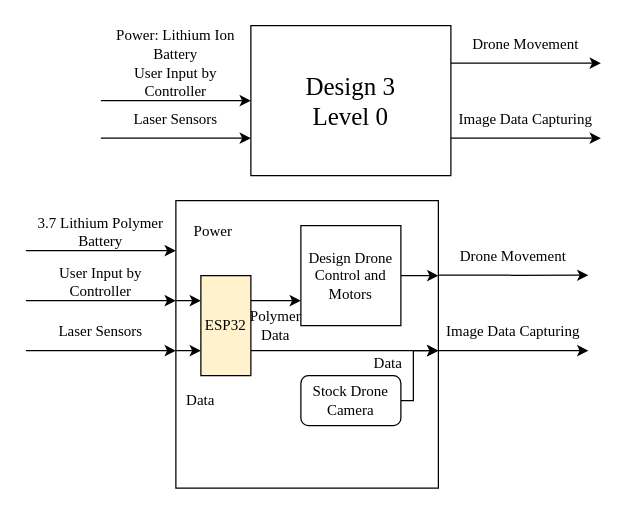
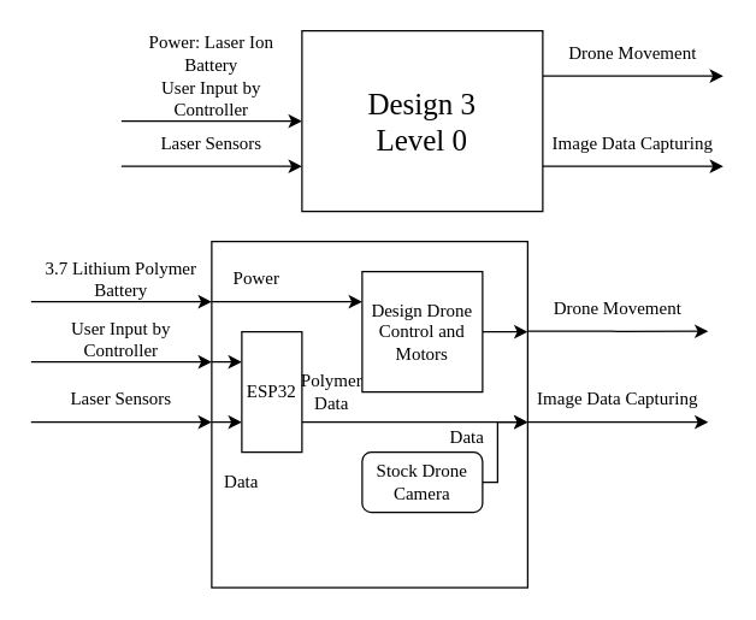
- <mxCell id="8" value="Power: Lithium Ion Battery" style="text;html=1;strokeColor=none;fillColor=none;align=center;verticalAlign=middle;whiteSpace=wrap;rounded=0;fontFamily=Times New Roman;fontSize=12;" parent="1" vertex="1"><mxGeometry x="80" y="20" width="120" height="30" as="geometry" /></mxCell>
+ <mxCell id="8" value="Power: Laser Ion Battery" style="text;html=1;strokeColor=none;fillColor=none;align=center;verticalAlign=middle;whiteSpace=wrap;rounded=0;fontFamily=Times New Roman;fontSize=12;" parent="1" vertex="1"><mxGeometry x="80" y="20" width="120" height="30" as="geometry" /></mxCell>
+ <mxCell id="29" style="edgeStyle=orthogonalEdgeStyle;rounded=0;orthogonalLoop=1;jettySize=auto;html=1;exitX=1;exitY=1;exitDx=0;exitDy=0;entryX=0;entryY=0.25;entryDx=0;entryDy=0;fontFamily=Times New Roman;" parent="1" source="30" target="26" edge="1"><mxGeometry relative="1" as="geometry"><Array as="points"><mxPoint x="170" y="200" /><mxPoint x="170" y="200" /></Array></mxGeometry></mxCell>
- <mxCell id="23" style="edgeStyle=orthogonalEdgeStyle;rounded=0;orthogonalLoop=1;jettySize=auto;html=1;exitX=1;exitY=0.25;exitDx=0;exitDy=0;entryX=0;entryY=0.75;entryDx=0;entryDy=0;fontFamily=Times New Roman;" parent="1" source="24" target="26" edge="1"><mxGeometry relative="1" as="geometry" /></mxCell>
- <mxCell id="24" value="ESP32" style="rounded=0;whiteSpace=wrap;html=1;fontFamily=Times New Roman;fillColor=#fff2cc;" parent="1" vertex="1"><mxGeometry x="160" y="220" width="40" height="80" as="geometry" /></mxCell>
+ <mxCell id="24" value="ESP32" style="rounded=0;whiteSpace=wrap;html=1;fontFamily=Times New Roman;" parent="1" vertex="1"><mxGeometry x="160" y="220" width="40" height="80" as="geometry" /></mxCell>
